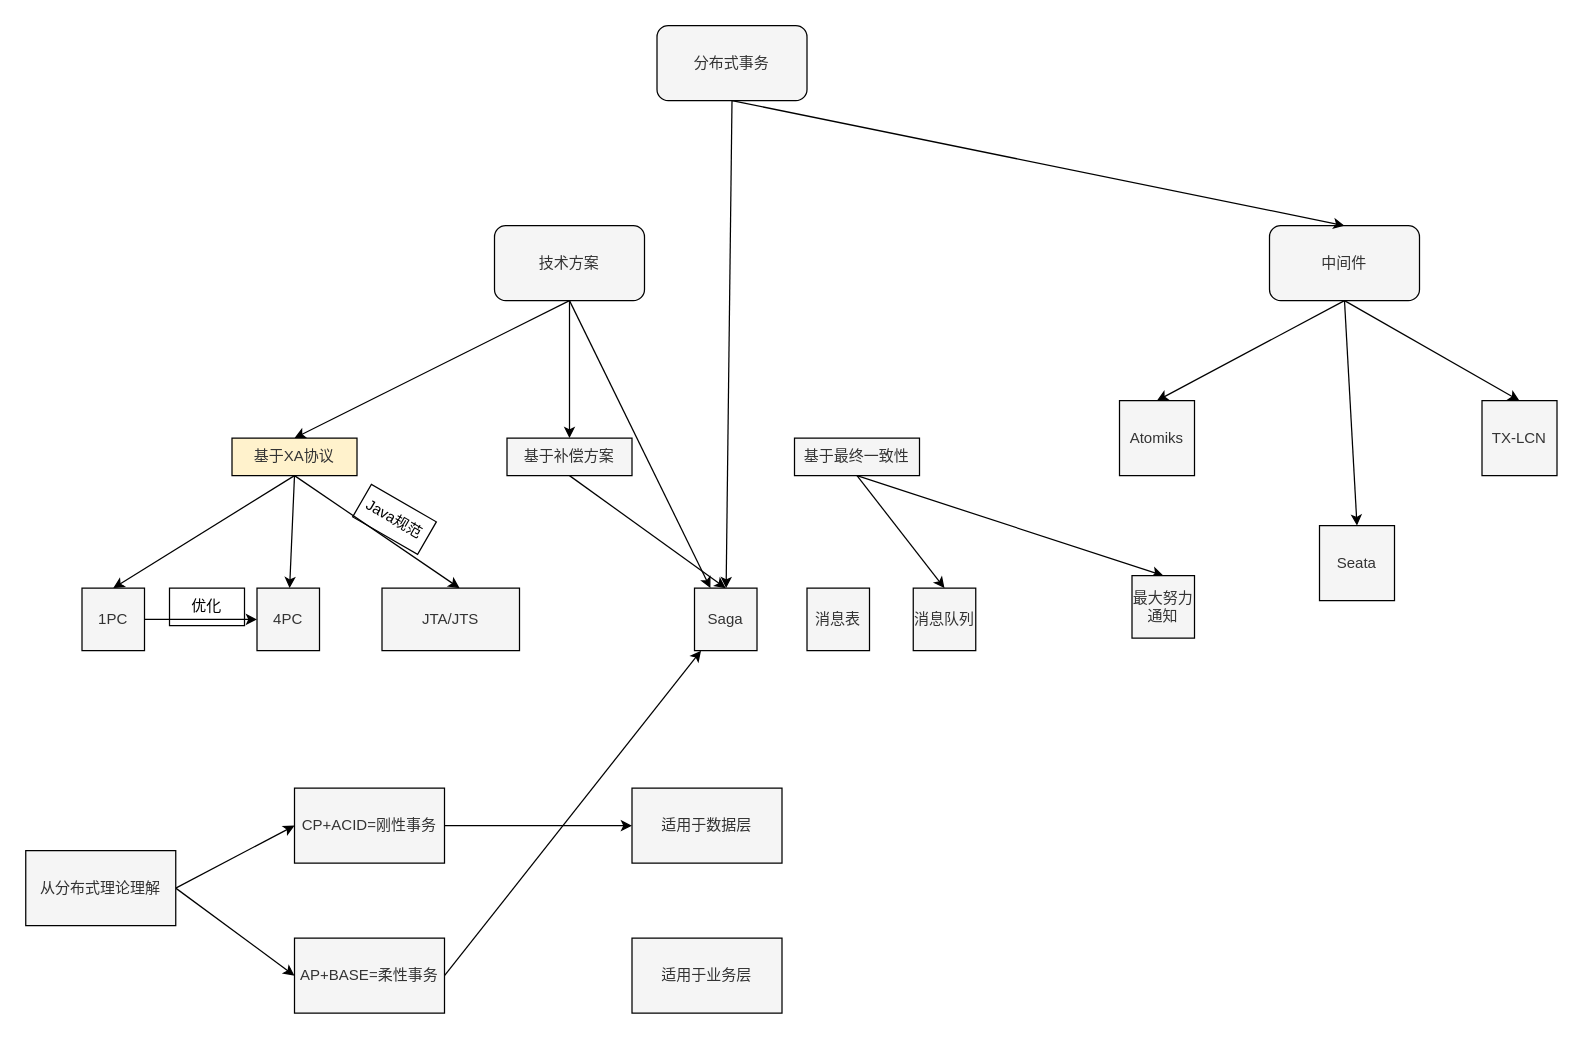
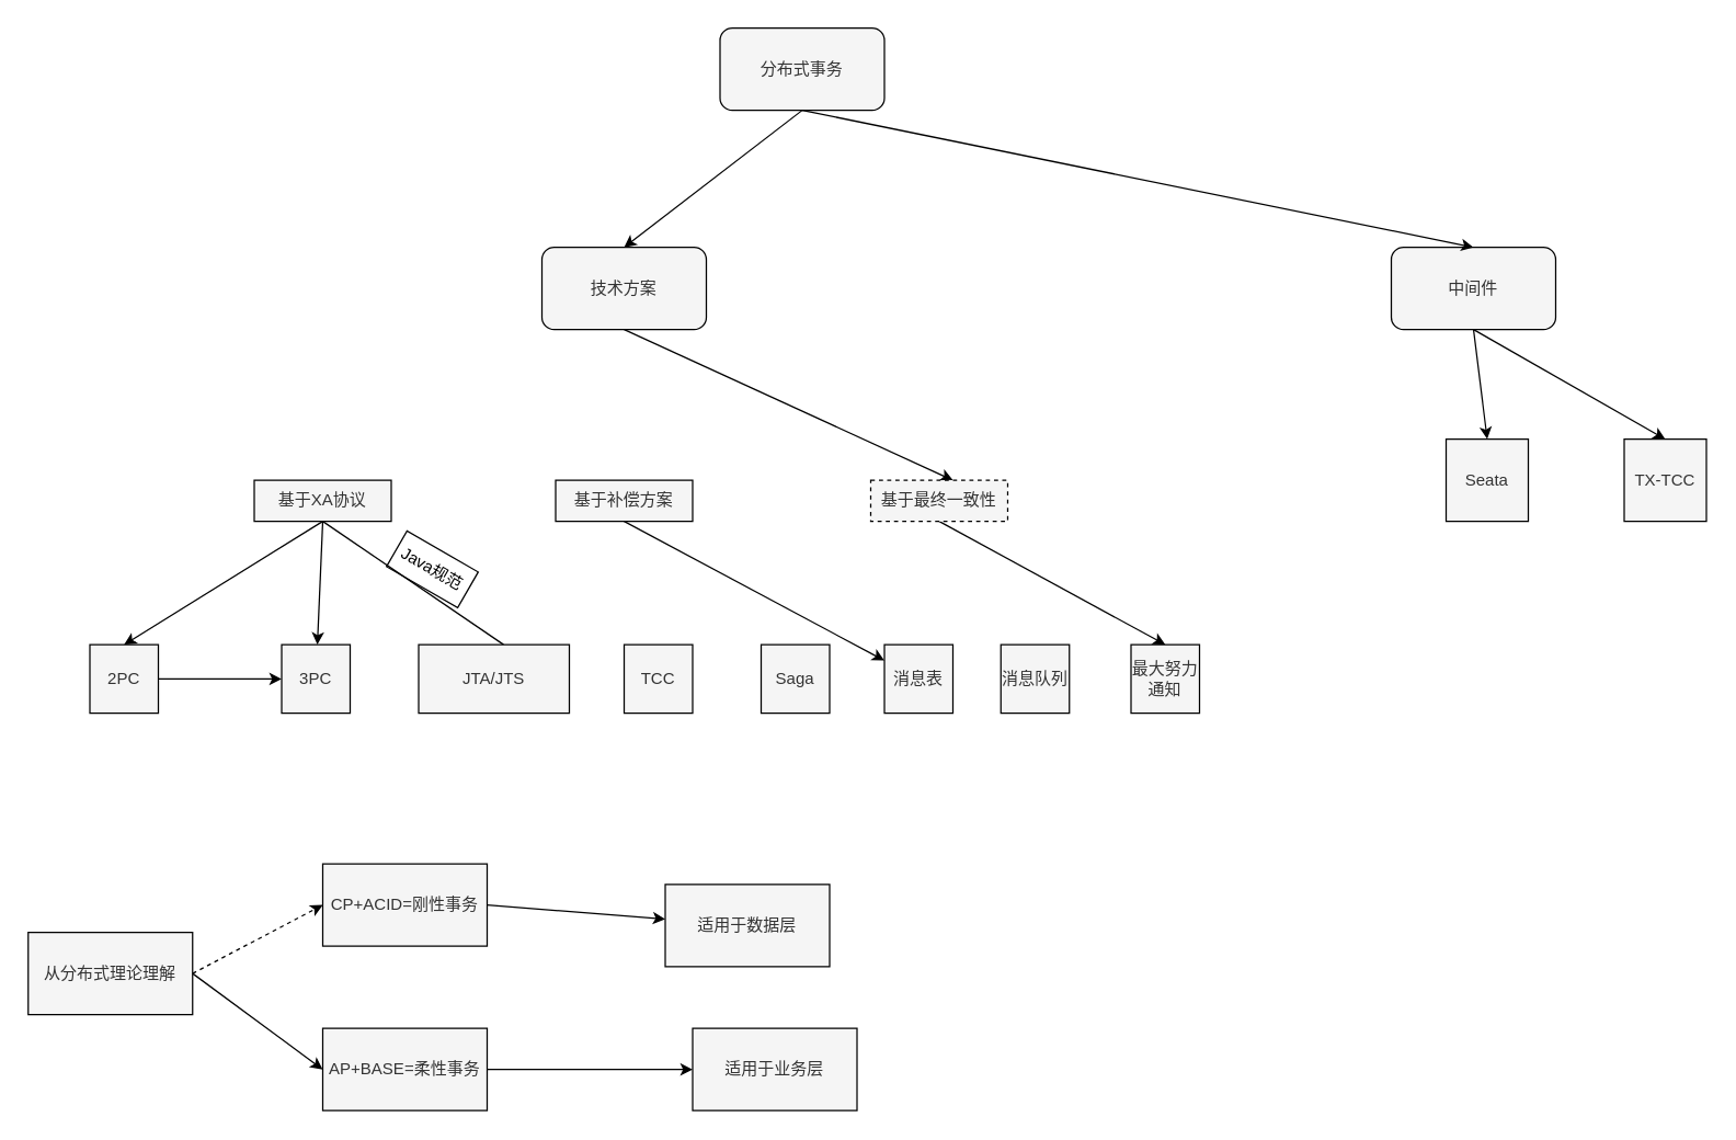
- <mxCell id="7" value="" style="endArrow=classic;html=1;exitX=0.5;exitY=1;exitDx=0;exitDy=0;strokeColor=#000000;" edge="1" parent="1" source="2" target="29"><mxGeometry width="50" height="50" relative="1" as="geometry"><mxPoint x="695" y="330" as="sourcePoint" /><mxPoint x="625" y="390" as="targetPoint" /></mxGeometry></mxCell>
+ <mxCell id="7" value="" style="endArrow=classic;html=1;exitX=0.5;exitY=1;exitDx=0;exitDy=0;entryX=0.5;entryY=0;entryDx=0;entryDy=0;strokeColor=#000000;" edge="1" parent="1" source="2" target="6"><mxGeometry width="50" height="50" relative="1" as="geometry"><mxPoint x="695" y="330" as="sourcePoint" /><mxPoint x="625" y="390" as="targetPoint" /></mxGeometry></mxCell>
- <mxCell id="8" style="edgeStyle=none;html=1;exitX=0.5;exitY=1;exitDx=0;exitDy=0;entryX=0.5;entryY=0;entryDx=0;entryDy=0;strokeColor=#000000;" edge="1" parent="1" source="11" target="33"><mxGeometry relative="1" as="geometry" /></mxCell>
- <mxCell id="4" style="edgeStyle=none;html=1;entryX=0.5;entryY=0;entryDx=0;entryDy=0;exitX=0.5;exitY=1;exitDx=0;exitDy=0;strokeColor=#000000;" edge="1" parent="1" source="6" target="18"><mxGeometry relative="1" as="geometry"><mxPoint x="625" y="300" as="sourcePoint" /><Array as="points"><mxPoint x="455" y="320" /></Array></mxGeometry></mxCell>
- <mxCell id="3" style="edgeStyle=none;html=1;exitX=0.5;exitY=1;exitDx=0;exitDy=0;entryX=0.5;entryY=0;entryDx=0;entryDy=0;strokeColor=#000000;" edge="1" parent="1" source="6" target="16"><mxGeometry relative="1" as="geometry" /></mxCell>
- <mxCell id="5" style="edgeStyle=none;html=1;exitX=0.5;exitY=1;exitDx=0;exitDy=0;strokeColor=#000000;" edge="1" parent="1" source="6" target="29"><mxGeometry relative="1" as="geometry" /></mxCell>
+ <mxCell id="5" style="edgeStyle=none;html=1;exitX=0.5;exitY=1;exitDx=0;exitDy=0;entryX=0.6;entryY=0;entryDx=0;entryDy=0;entryPerimeter=0;strokeColor=#000000;" edge="1" parent="1" source="6" target="21"><mxGeometry relative="1" as="geometry" /></mxCell>
- <mxCell id="33" value="Atomiks" style="whiteSpace=wrap;html=1;aspect=fixed;strokeColor=#000000;fillColor=#f5f5f5;fontColor=#333333;" vertex="1" parent="1"><mxGeometry x="895" y="320" width="60" height="60" as="geometry" /></mxCell>
- <mxCell id="35" value="TX-LCN" style="whiteSpace=wrap;html=1;aspect=fixed;strokeColor=#000000;fillColor=#f5f5f5;fontColor=#333333;" vertex="1" parent="1"><mxGeometry x="1185" y="320" width="60" height="60" as="geometry" /></mxCell>
+ <mxCell id="35" value="TX-TCC" style="whiteSpace=wrap;html=1;aspect=fixed;strokeColor=#000000;fillColor=#f5f5f5;fontColor=#333333;" vertex="1" parent="1"><mxGeometry x="1185" y="320" width="60" height="60" as="geometry" /></mxCell>
- <mxCell id="16" value="基于XA协议" style="rounded=0;whiteSpace=wrap;html=1;fillColor=#fff2cc;fontColor=#333333;strokeColor=#000000;" vertex="1" parent="1"><mxGeometry x="185" y="350" width="100" height="30" as="geometry" /></mxCell>
+ <mxCell id="16" value="基于XA协议" style="rounded=0;whiteSpace=wrap;html=1;fillColor=#f5f5f5;fontColor=#333333;strokeColor=#000000;" vertex="1" parent="1"><mxGeometry x="185" y="350" width="100" height="30" as="geometry" /></mxCell>
- <mxCell id="21" value="基于最终一致性" style="rounded=0;whiteSpace=wrap;html=1;fillColor=#f5f5f5;fontColor=#333333;strokeColor=#000000;" vertex="1" parent="1"><mxGeometry x="635" y="350" width="100" height="30" as="geometry" /></mxCell>
+ <mxCell id="21" value="基于最终一致性" style="rounded=0;whiteSpace=wrap;html=1;fillColor=#f5f5f5;fontColor=#333333;strokeColor=#000000;dashed=1;" vertex="1" parent="1"><mxGeometry x="635" y="350" width="100" height="30" as="geometry" /></mxCell>
- <mxCell id="17" style="edgeStyle=none;html=1;exitX=0.5;exitY=1;exitDx=0;exitDy=0;entryX=0.5;entryY=0;entryDx=0;entryDy=0;strokeColor=#000000;" edge="1" parent="1" source="18" target="29"><mxGeometry relative="1" as="geometry" /></mxCell>
+ <mxCell id="17" style="edgeStyle=none;html=1;exitX=0.5;exitY=1;exitDx=0;exitDy=0;strokeColor=#000000;" edge="1" parent="1" source="18" target="30"><mxGeometry relative="1" as="geometry" /></mxCell>
- <mxCell id="19" style="edgeStyle=none;html=1;exitX=0.5;exitY=1;exitDx=0;exitDy=0;entryX=0.5;entryY=0;entryDx=0;entryDy=0;strokeColor=#000000;" edge="1" parent="1" source="21" target="31"><mxGeometry relative="1" as="geometry" /></mxCell>
- <mxCell id="34" value="Seata" style="whiteSpace=wrap;html=1;aspect=fixed;strokeColor=#000000;fillColor=#f5f5f5;fontColor=#333333;" vertex="1" parent="1"><mxGeometry x="1055" y="420" width="60" height="60" as="geometry" /></mxCell>
+ <mxCell id="34" value="Seata" style="whiteSpace=wrap;html=1;aspect=fixed;strokeColor=#000000;fillColor=#f5f5f5;fontColor=#333333;" vertex="1" parent="1"><mxGeometry x="1055" y="320" width="60" height="60" as="geometry" /></mxCell>
- <mxCell id="15" style="edgeStyle=none;html=1;exitX=0.5;exitY=1;exitDx=0;exitDy=0;entryX=0.564;entryY=0;entryDx=0;entryDy=0;entryPerimeter=0;strokeColor=#000000;" edge="1" parent="1" source="16" target="25"><mxGeometry relative="1" as="geometry" /></mxCell>
+ <mxCell id="15" style="edgeStyle=none;html=1;exitX=0.5;exitY=1;exitDx=0;exitDy=0;entryX=0.564;entryY=0;entryDx=0;entryDy=0;entryPerimeter=0;strokeColor=#000000;endArrow=none;" edge="1" parent="1" source="16" target="25"><mxGeometry relative="1" as="geometry" /></mxCell>
- <mxCell id="26" value="优化" style="text;html=1;strokeColor=#000000;fillColor=none;align=center;verticalAlign=middle;whiteSpace=wrap;rounded=0;" vertex="1" parent="1"><mxGeometry x="135" y="470" width="60" height="30" as="geometry" /></mxCell>
- <mxCell id="32" value="最大努力通知" style="whiteSpace=wrap;html=1;aspect=fixed;strokeColor=#000000;fillColor=#f5f5f5;fontColor=#333333;" vertex="1" parent="1"><mxGeometry x="905" y="460" width="50" height="50" as="geometry" /></mxCell>
+ <mxCell id="32" value="最大努力通知" style="whiteSpace=wrap;html=1;aspect=fixed;strokeColor=#000000;fillColor=#f5f5f5;fontColor=#333333;" vertex="1" parent="1"><mxGeometry x="825" y="470" width="50" height="50" as="geometry" /></mxCell>
- <mxCell id="23" value="1PC" style="whiteSpace=wrap;html=1;aspect=fixed;fillColor=#f5f5f5;fontColor=#333333;strokeColor=#000000;" vertex="1" parent="1"><mxGeometry x="65" y="470" width="50" height="50" as="geometry" /></mxCell>
+ <mxCell id="23" value="2PC" style="whiteSpace=wrap;html=1;aspect=fixed;fillColor=#f5f5f5;fontColor=#333333;strokeColor=#000000;" vertex="1" parent="1"><mxGeometry x="65" y="470" width="50" height="50" as="geometry" /></mxCell>
- <mxCell id="24" value="4PC" style="whiteSpace=wrap;html=1;aspect=fixed;fillColor=#f5f5f5;fontColor=#333333;strokeColor=#000000;" vertex="1" parent="1"><mxGeometry x="205" y="470" width="50" height="50" as="geometry" /></mxCell>
+ <mxCell id="24" value="3PC" style="whiteSpace=wrap;html=1;aspect=fixed;fillColor=#f5f5f5;fontColor=#333333;strokeColor=#000000;" vertex="1" parent="1"><mxGeometry x="205" y="470" width="50" height="50" as="geometry" /></mxCell>
+ <mxCell id="28" value="TCC" style="whiteSpace=wrap;html=1;aspect=fixed;strokeColor=#000000;fillColor=#f5f5f5;fontColor=#333333;" vertex="1" parent="1"><mxGeometry x="455" y="470" width="50" height="50" as="geometry" /></mxCell>
- <mxCell id="42" style="edgeStyle=none;html=1;exitX=1;exitY=0.5;exitDx=0;exitDy=0;strokeColor=#000000;" edge="1" parent="1" source="43" target="29"><mxGeometry relative="1" as="geometry" /></mxCell>
+ <mxCell id="42" style="edgeStyle=none;html=1;exitX=1;exitY=0.5;exitDx=0;exitDy=0;entryX=0;entryY=0.5;entryDx=0;entryDy=0;strokeColor=#000000;" edge="1" parent="1" source="43" target="44"><mxGeometry relative="1" as="geometry" /></mxCell>
- <mxCell id="39" value="适用于数据层" style="rounded=0;whiteSpace=wrap;html=1;fillColor=#f5f5f5;fontColor=#333333;strokeColor=#000000;" vertex="1" parent="1"><mxGeometry x="505" y="630" width="120" height="60" as="geometry" /></mxCell>
+ <mxCell id="39" value="适用于数据层" style="rounded=0;whiteSpace=wrap;html=1;fillColor=#f5f5f5;fontColor=#333333;strokeColor=#000000;" vertex="1" parent="1"><mxGeometry x="485" y="645" width="120" height="60" as="geometry" /></mxCell>
- <mxCell id="36" style="edgeStyle=none;html=1;exitX=1;exitY=0.5;exitDx=0;exitDy=0;entryX=0;entryY=0.5;entryDx=0;entryDy=0;strokeColor=#000000;" edge="1" parent="1" source="38" target="41"><mxGeometry relative="1" as="geometry" /></mxCell>
+ <mxCell id="36" style="edgeStyle=none;html=1;exitX=1;exitY=0.5;exitDx=0;exitDy=0;entryX=0;entryY=0.5;entryDx=0;entryDy=0;strokeColor=#000000;dashed=1;" edge="1" parent="1" source="38" target="41"><mxGeometry relative="1" as="geometry" /></mxCell>
